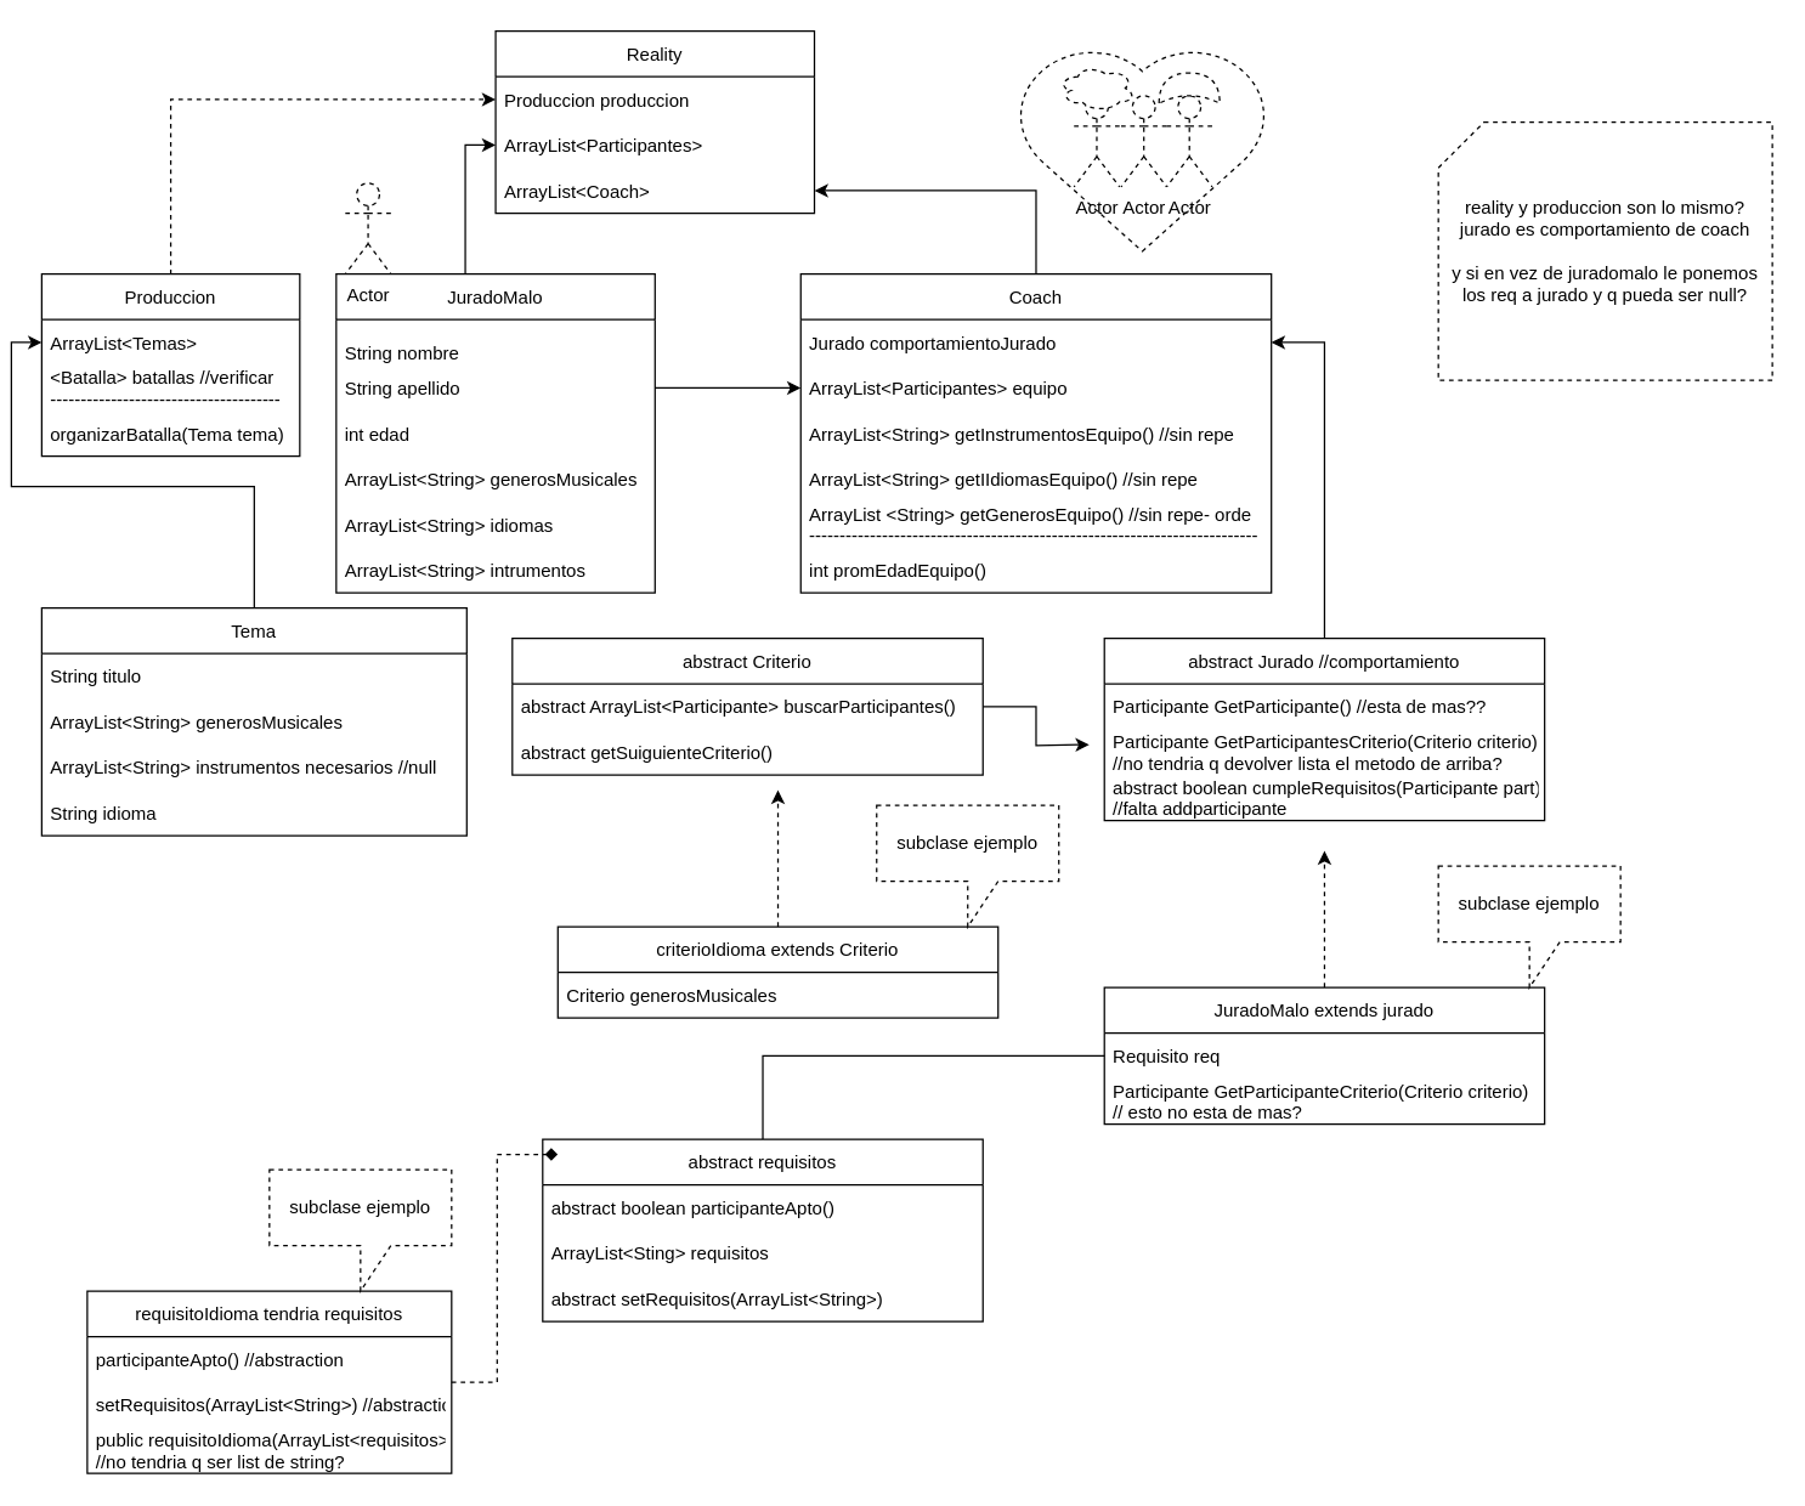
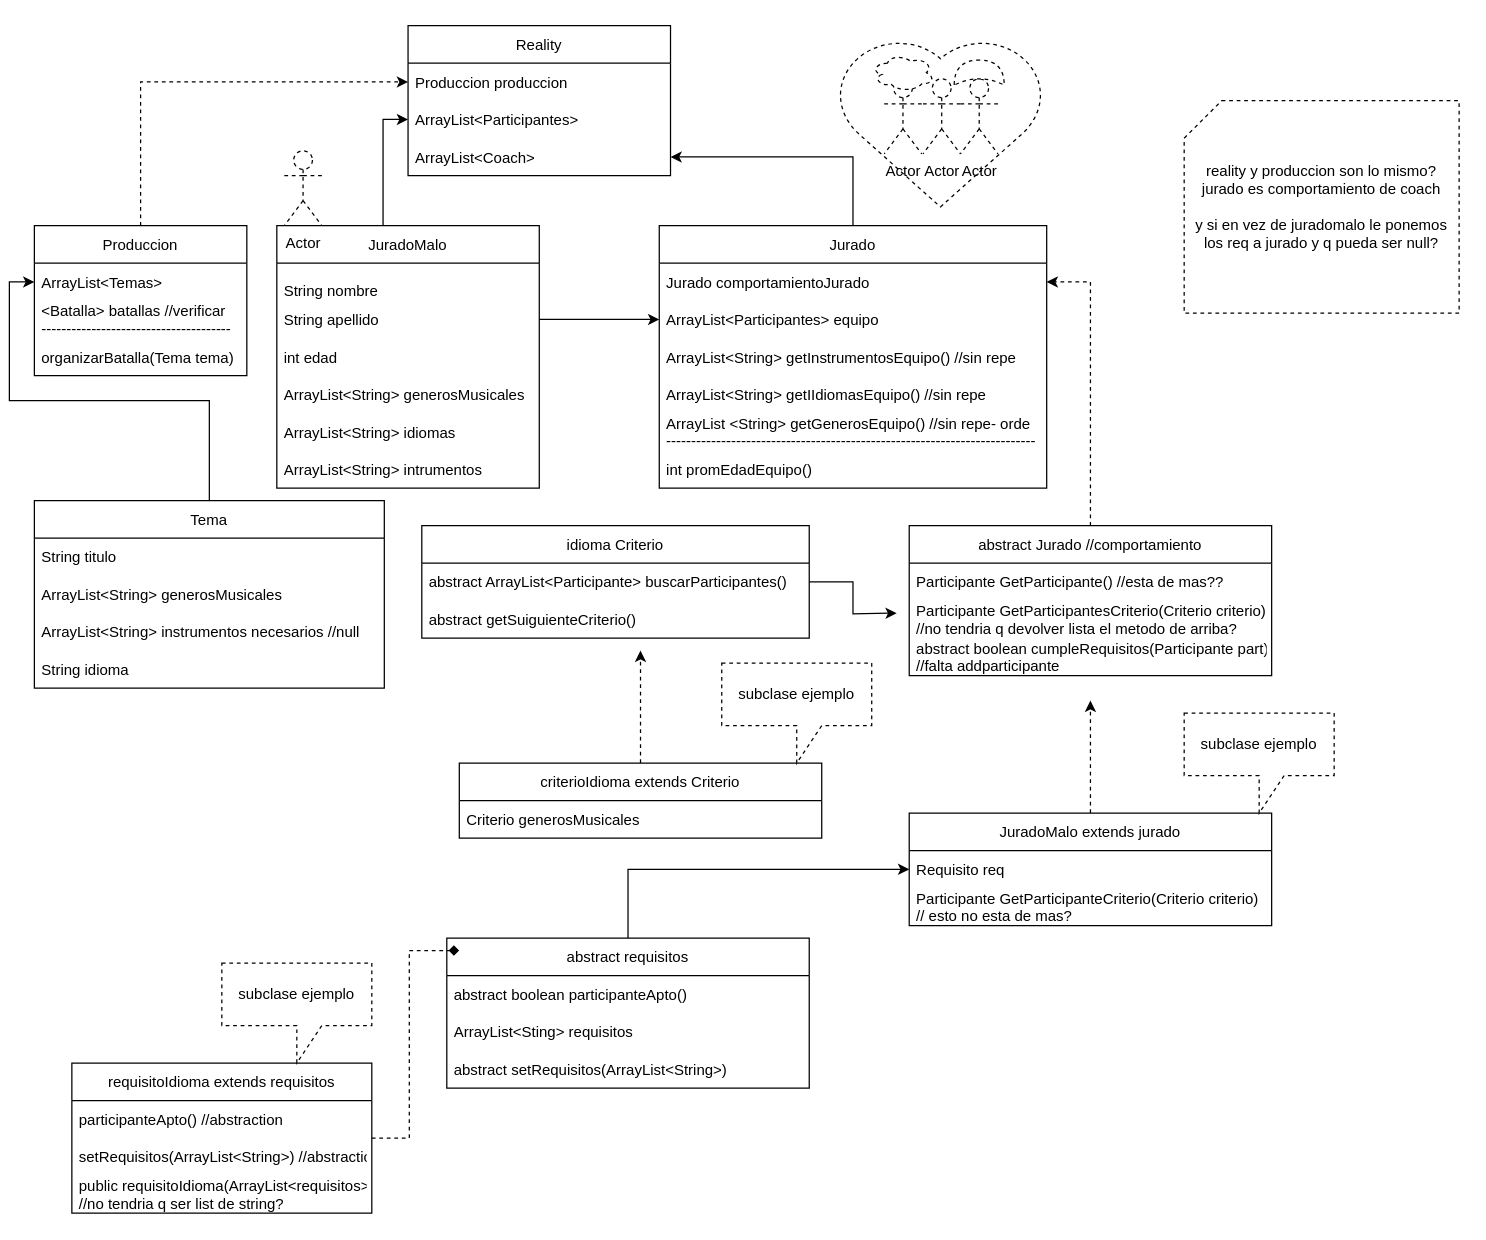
- <mxCell id="21" value="Coach" style="swimlane;fontStyle=0;childLayout=stackLayout;horizontal=1;startSize=30;horizontalStack=0;resizeParent=1;resizeParentMax=0;resizeLast=0;collapsible=1;marginBottom=0;" parent="1" vertex="1"><mxGeometry x="520" y="180" width="310" height="210" as="geometry" /></mxCell>
+ <mxCell id="21" value="Jurado" style="swimlane;fontStyle=0;childLayout=stackLayout;horizontal=1;startSize=30;horizontalStack=0;resizeParent=1;resizeParentMax=0;resizeLast=0;collapsible=1;marginBottom=0;" parent="1" vertex="1"><mxGeometry x="520" y="180" width="310" height="210" as="geometry" /></mxCell>
- <mxCell id="28" style="edgeStyle=orthogonalEdgeStyle;rounded=0;orthogonalLoop=1;jettySize=auto;html=1;entryX=1;entryY=0.5;entryDx=0;entryDy=0;strokeColor=#000000;" edge="1" parent="1" source="29" target="22"><mxGeometry relative="1" as="geometry" /></mxCell>
+ <mxCell id="28" style="edgeStyle=orthogonalEdgeStyle;rounded=0;orthogonalLoop=1;jettySize=auto;html=1;entryX=1;entryY=0.5;entryDx=0;entryDy=0;strokeColor=#000000;dashed=1;" edge="1" parent="1" source="29" target="22"><mxGeometry relative="1" as="geometry" /></mxCell>
- <mxCell id="40" value="abstract Criterio" style="swimlane;fontStyle=0;childLayout=stackLayout;horizontal=1;startSize=30;horizontalStack=0;resizeParent=1;resizeParentMax=0;resizeLast=0;collapsible=1;marginBottom=0;" parent="1" vertex="1"><mxGeometry x="330" y="420" width="310" height="90" as="geometry" /></mxCell>
+ <mxCell id="40" value="idioma Criterio" style="swimlane;fontStyle=0;childLayout=stackLayout;horizontal=1;startSize=30;horizontalStack=0;resizeParent=1;resizeParentMax=0;resizeLast=0;collapsible=1;marginBottom=0;" parent="1" vertex="1"><mxGeometry x="330" y="420" width="310" height="90" as="geometry" /></mxCell>
- <mxCell id="50" style="edgeStyle=orthogonalEdgeStyle;rounded=0;orthogonalLoop=1;jettySize=auto;html=1;strokeColor=#000000;endArrow=none;" edge="1" parent="1" source="51" target="48"><mxGeometry relative="1" as="geometry" /></mxCell>
+ <mxCell id="50" style="edgeStyle=orthogonalEdgeStyle;rounded=0;orthogonalLoop=1;jettySize=auto;html=1;strokeColor=#000000;" edge="1" parent="1" source="51" target="48"><mxGeometry relative="1" as="geometry" /></mxCell>
- <mxCell id="56" value="requisitoIdioma tendria requisitos" style="swimlane;fontStyle=0;childLayout=stackLayout;horizontal=1;startSize=30;horizontalStack=0;resizeParent=1;resizeParentMax=0;resizeLast=0;collapsible=1;marginBottom=0;" parent="1" vertex="1"><mxGeometry x="50" y="850" width="240" height="120" as="geometry" /></mxCell>
+ <mxCell id="56" value="requisitoIdioma extends requisitos" style="swimlane;fontStyle=0;childLayout=stackLayout;horizontal=1;startSize=30;horizontalStack=0;resizeParent=1;resizeParentMax=0;resizeLast=0;collapsible=1;marginBottom=0;" parent="1" vertex="1"><mxGeometry x="50" y="850" width="240" height="120" as="geometry" /></mxCell>
